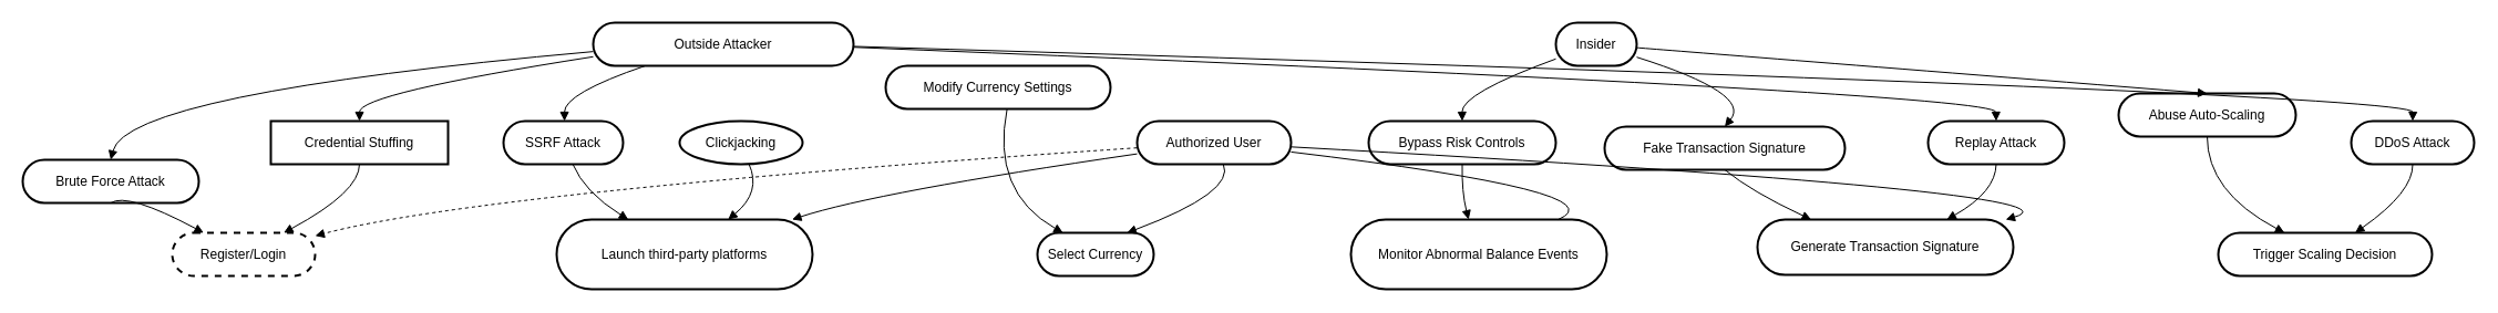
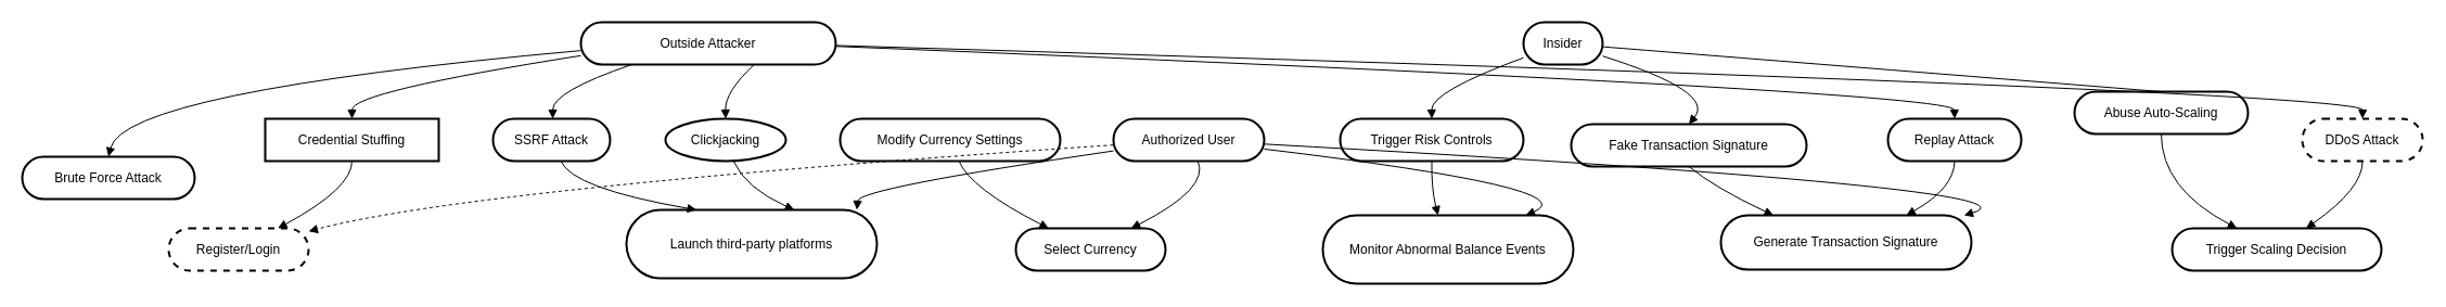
+ <mxCell id="30" value="" style="curved=1;startArrow=none;endArrow=block;exitX=0.68;exitY=1;entryX=0.5;entryY=0;rounded=0;" edge="1" parent="1" source="2" target="13"><mxGeometry relative="1" as="geometry"><Array as="points"><mxPoint x="668" y="84" /></Array></mxGeometry></mxCell>
- <mxCell id="17" value="Modify Currency Settings" style="rounded=1;whiteSpace=wrap;arcSize=50;strokeWidth=2;" vertex="1" parent="1"><mxGeometry x="799" y="59" width="203" height="39" as="geometry" /></mxCell>
+ <mxCell id="17" value="Modify Currency Settings" style="rounded=1;whiteSpace=wrap;arcSize=50;strokeWidth=2;" vertex="1" parent="1"><mxGeometry x="774" y="109" width="203" height="39" as="geometry" /></mxCell>
- <mxCell id="41" value="" style="curved=1;startArrow=none;endArrow=block;exitX=1;exitY=0.58;entryX=0.5;entryY=0;rounded=0;" edge="1" parent="1" source="3" target="19"><mxGeometry relative="1" as="geometry"><Array as="points"><mxPoint x="1992" y="84" /></Array></mxGeometry></mxCell>
+ <mxCell id="41" value="" style="curved=1;startArrow=none;endArrow=none;exitX=1;exitY=0.58;entryX=0.5;entryY=0;rounded=0;" edge="1" parent="1" source="3" target="19"><mxGeometry relative="1" as="geometry"><Array as="points"><mxPoint x="1992" y="84" /></Array></mxGeometry></mxCell>
- <mxCell id="16" value="DDoS Attack" style="rounded=1;whiteSpace=wrap;arcSize=50;strokeWidth=2;" vertex="1" parent="1"><mxGeometry x="2122" y="109" width="111" height="39" as="geometry" /></mxCell>
+ <mxCell id="16" value="DDoS Attack" style="rounded=1;whiteSpace=wrap;arcSize=50;strokeWidth=2;dashed=1;" vertex="1" parent="1"><mxGeometry x="2122" y="109" width="111" height="39" as="geometry" /></mxCell>
- <mxCell id="18" value="Bypass Risk Controls" style="rounded=1;whiteSpace=wrap;arcSize=50;strokeWidth=2;" vertex="1" parent="1"><mxGeometry x="1235" y="109" width="169" height="39" as="geometry" /></mxCell>
+ <mxCell id="18" value="Trigger Risk Controls" style="rounded=1;whiteSpace=wrap;arcSize=50;strokeWidth=2;" vertex="1" parent="1"><mxGeometry x="1235" y="109" width="169" height="39" as="geometry" /></mxCell>
- <mxCell id="25" value="" style="curved=1;startArrow=none;endArrow=none;exitX=1.01;exitY=0.72;entryX=0.81;entryY=0;rounded=0;" edge="1" parent="1" source="4" target="9"><mxGeometry relative="1" as="geometry"><Array as="points"><mxPoint x="1465" y="173" /></Array></mxGeometry></mxCell>
+ <mxCell id="25" value="" style="curved=1;startArrow=none;endArrow=block;exitX=1.01;exitY=0.72;entryX=0.81;entryY=0;rounded=0;" edge="1" parent="1" source="4" target="9"><mxGeometry relative="1" as="geometry"><Array as="points"><mxPoint x="1465" y="173" /></Array></mxGeometry></mxCell>
- <mxCell id="29" value="" style="curved=1;startArrow=none;endArrow=block;exitX=0.5;exitY=1;entryX=0.22;entryY=0;rounded=0;" edge="1" parent="1" source="12" target="5"><mxGeometry relative="1" as="geometry"><Array as="points"><mxPoint x="114" y="173" /></Array></mxGeometry></mxCell>
- <mxCell id="6" value="Launch third-party platforms" style="rounded=1;whiteSpace=wrap;arcSize=50;strokeWidth=2;" vertex="1" parent="1"><mxGeometry x="502" y="198" width="231" height="63" as="geometry" /></mxCell>
+ <mxCell id="6" value="Launch third-party platforms" style="rounded=1;whiteSpace=wrap;arcSize=50;strokeWidth=2;" vertex="1" parent="1"><mxGeometry x="577" y="193" width="231" height="63" as="geometry" /></mxCell>
- <mxCell id="7" value="Select Currency" style="rounded=1;whiteSpace=wrap;arcSize=50;strokeWidth=2;" vertex="1" parent="1"><mxGeometry x="936" y="210" width="105" height="39" as="geometry" /></mxCell>
+ <mxCell id="7" value="Select Currency" style="rounded=1;whiteSpace=wrap;arcSize=50;strokeWidth=2;" vertex="1" parent="1"><mxGeometry x="936" y="210" width="138" height="39" as="geometry" /></mxCell>
